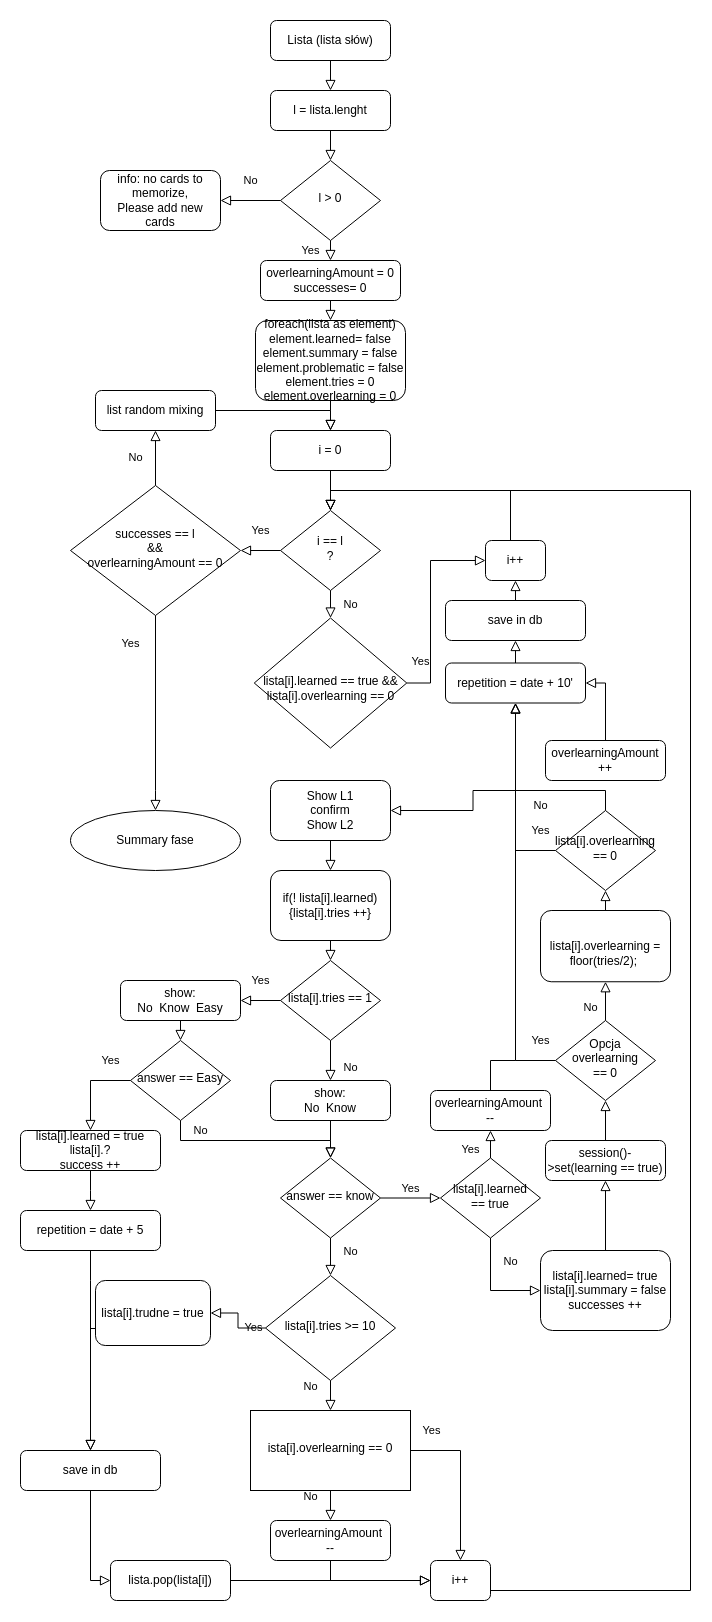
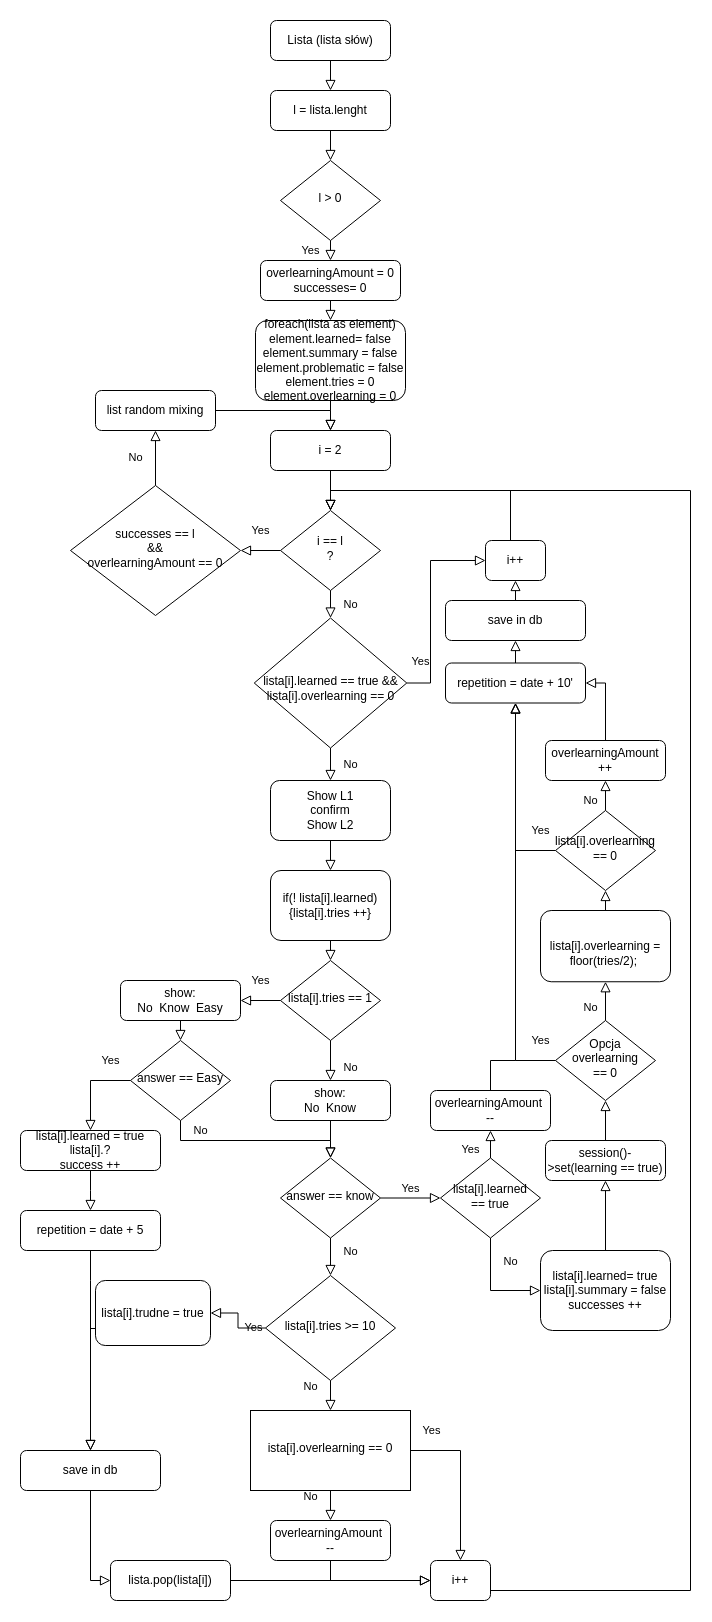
- <mxCell id="54" value="info: no cards to memorize,&lt;br&gt;Please add new cards" style="rounded=1;whiteSpace=wrap;html=1;fontSize=12;glass=0;strokeWidth=1;shadow=0;" parent="1" vertex="1"><mxGeometry x="100" y="170" width="120" height="60" as="geometry" /></mxCell>
- <mxCell id="53" value="No" style="rounded=0;html=1;jettySize=auto;orthogonalLoop=1;fontSize=11;endArrow=block;endFill=0;endSize=8;strokeWidth=1;shadow=0;labelBackgroundColor=none;edgeStyle=orthogonalEdgeStyle;exitX=0;exitY=0.5;exitDx=0;exitDy=0;entryX=1;entryY=0.5;entryDx=0;entryDy=0;" parent="1" source="52" target="54" edge="1"><mxGeometry y="-20" relative="1" as="geometry"><mxPoint as="offset" /><mxPoint x="160" y="160" as="sourcePoint" /><mxPoint x="150" y="200" as="targetPoint" /></mxGeometry></mxCell>
- <mxCell id="3" value="i = 0" style="rounded=1;whiteSpace=wrap;html=1;fontSize=12;glass=0;strokeWidth=1;shadow=0;" parent="1" vertex="1"><mxGeometry x="270" y="430" width="120" height="40" as="geometry" /></mxCell>
+ <mxCell id="3" value="i = 2" style="rounded=1;whiteSpace=wrap;html=1;fontSize=12;glass=0;strokeWidth=1;shadow=0;" parent="1" vertex="1"><mxGeometry x="270" y="430" width="120" height="40" as="geometry" /></mxCell>
- <mxCell id="47" value="Yes" style="edgeStyle=orthogonalEdgeStyle;rounded=0;html=1;jettySize=auto;orthogonalLoop=1;fontSize=11;endArrow=block;endFill=0;endSize=8;strokeWidth=1;shadow=0;labelBackgroundColor=none;exitX=0.5;exitY=1;exitDx=0;exitDy=0;entryX=0.5;entryY=0;entryDx=0;entryDy=0;" parent="1" source="46" target="48" edge="1"><mxGeometry x="-0.714" y="-25" relative="1" as="geometry"><mxPoint as="offset" /><mxPoint x="210" y="480" as="sourcePoint" /><mxPoint x="180" y="650" as="targetPoint" /><Array as="points"><mxPoint x="155" y="790" /></Array></mxGeometry></mxCell>
+ <mxCell id="12" value="No" style="rounded=0;html=1;jettySize=auto;orthogonalLoop=1;fontSize=11;endArrow=block;endFill=0;endSize=8;strokeWidth=1;shadow=0;labelBackgroundColor=none;edgeStyle=orthogonalEdgeStyle;exitX=0.5;exitY=1;exitDx=0;exitDy=0;entryX=0.5;entryY=0;entryDx=0;entryDy=0;" parent="1" source="10" target="15" edge="1"><mxGeometry y="20" relative="1" as="geometry"><mxPoint as="offset" /><mxPoint x="860" y="530" as="sourcePoint" /><mxPoint x="330" y="770" as="targetPoint" /></mxGeometry></mxCell>
- <mxCell id="86" value="No" style="rounded=0;html=1;jettySize=auto;orthogonalLoop=1;fontSize=11;endArrow=block;endFill=0;endSize=8;strokeWidth=1;shadow=0;labelBackgroundColor=none;edgeStyle=orthogonalEdgeStyle;exitX=0.5;exitY=0;exitDx=0;exitDy=0;" parent="1" source="83" target="15" edge="1"><mxGeometry x="-0.333" y="15" relative="1" as="geometry"><mxPoint as="offset" /><mxPoint x="630" y="814.37" as="sourcePoint" /><mxPoint x="630" y="790" as="targetPoint" /></mxGeometry></mxCell>
+ <mxCell id="86" value="No" style="rounded=0;html=1;jettySize=auto;orthogonalLoop=1;fontSize=11;endArrow=block;endFill=0;endSize=8;strokeWidth=1;shadow=0;labelBackgroundColor=none;edgeStyle=orthogonalEdgeStyle;exitX=0.5;exitY=0;exitDx=0;exitDy=0;entryX=0.5;entryY=1;entryDx=0;entryDy=0;" parent="1" source="83" target="85" edge="1"><mxGeometry x="-0.333" y="15" relative="1" as="geometry"><mxPoint as="offset" /><mxPoint x="630" y="814.37" as="sourcePoint" /><mxPoint x="630" y="790" as="targetPoint" /></mxGeometry></mxCell>
- <mxCell id="48" value="Summary fase" style="ellipse;whiteSpace=wrap;html=1;" parent="1" vertex="1"><mxGeometry x="70" y="810" width="170" height="60" as="geometry" /></mxCell>
